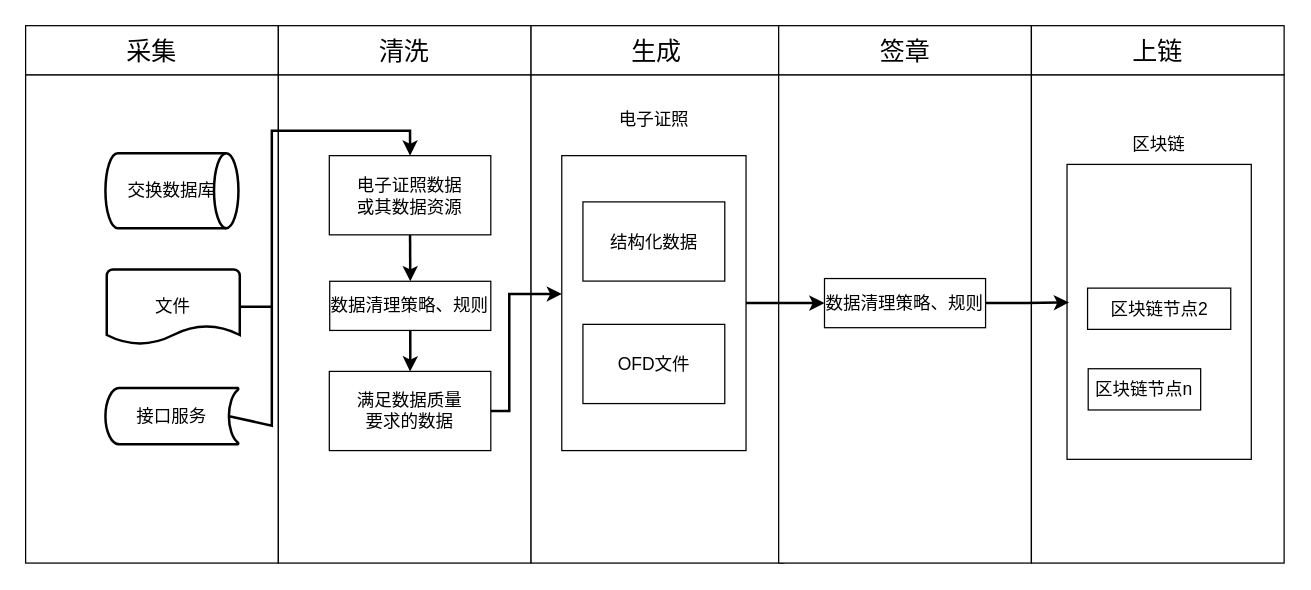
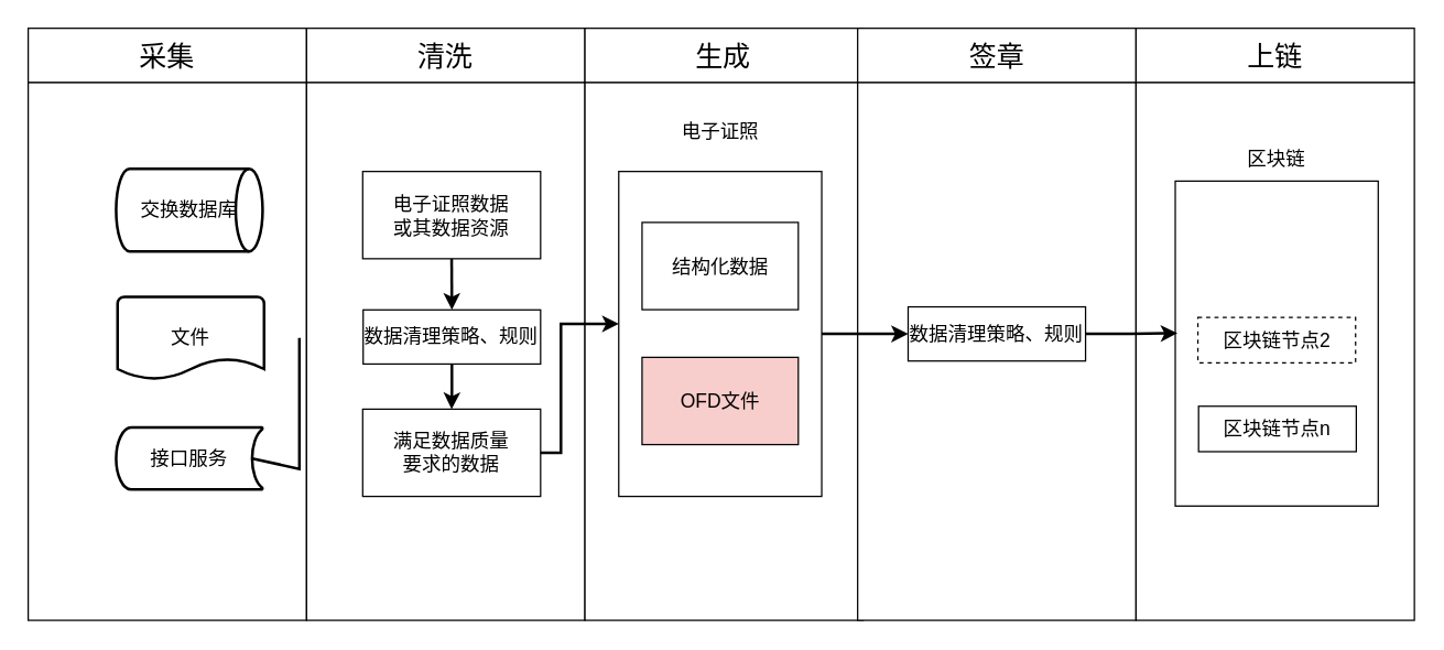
- <mxCell id="37" style="edgeStyle=orthogonalEdgeStyle;rounded=0;orthogonalLoop=1;jettySize=auto;html=1;exitX=1;exitY=0.5;exitDx=0;exitDy=0;exitPerimeter=0;entryX=0.5;entryY=0;entryDx=0;entryDy=0;strokeWidth=2;" edge="1" parent="2" source="6" target="15"><mxGeometry relative="1" as="geometry"><Array as="points"><mxPoint x="197" y="225" /><mxPoint x="197" y="84" /><mxPoint x="308" y="84" /></Array></mxGeometry></mxCell>
- <mxCell id="35" value="区块链节点2" style="rounded=0;whiteSpace=wrap;html=1;fontSize=14;" vertex="1" parent="30"><mxGeometry x="44.94" y="210" width="114.56" height="33" as="geometry" /></mxCell>
+ <mxCell id="35" value="区块链节点2" style="rounded=0;whiteSpace=wrap;html=1;fontSize=14;dashed=1;" vertex="1" parent="30"><mxGeometry x="44.94" y="210" width="114.56" height="33" as="geometry" /></mxCell>
- <mxCell id="24" value="OFD文件" style="rounded=0;whiteSpace=wrap;html=1;fontSize=14;" vertex="1" parent="19"><mxGeometry x="41.5" y="239" width="113.5" height="63.37" as="geometry" /></mxCell>
+ <mxCell id="24" value="OFD文件" style="rounded=0;whiteSpace=wrap;html=1;fontSize=14;fillColor=#f8cecc;" vertex="1" parent="19"><mxGeometry x="41.5" y="239" width="113.5" height="63.37" as="geometry" /></mxCell>
- <mxCell id="36" value="区块链节点n" style="rounded=0;whiteSpace=wrap;html=1;fontSize=14;" vertex="1" parent="30"><mxGeometry x="45.44" y="274.5" width="90" height="33" as="geometry" /></mxCell>
+ <mxCell id="36" value="区块链节点n" style="rounded=0;whiteSpace=wrap;html=1;fontSize=14;" vertex="1" parent="30"><mxGeometry x="45.44" y="274.5" width="114.56" height="33" as="geometry" /></mxCell>
